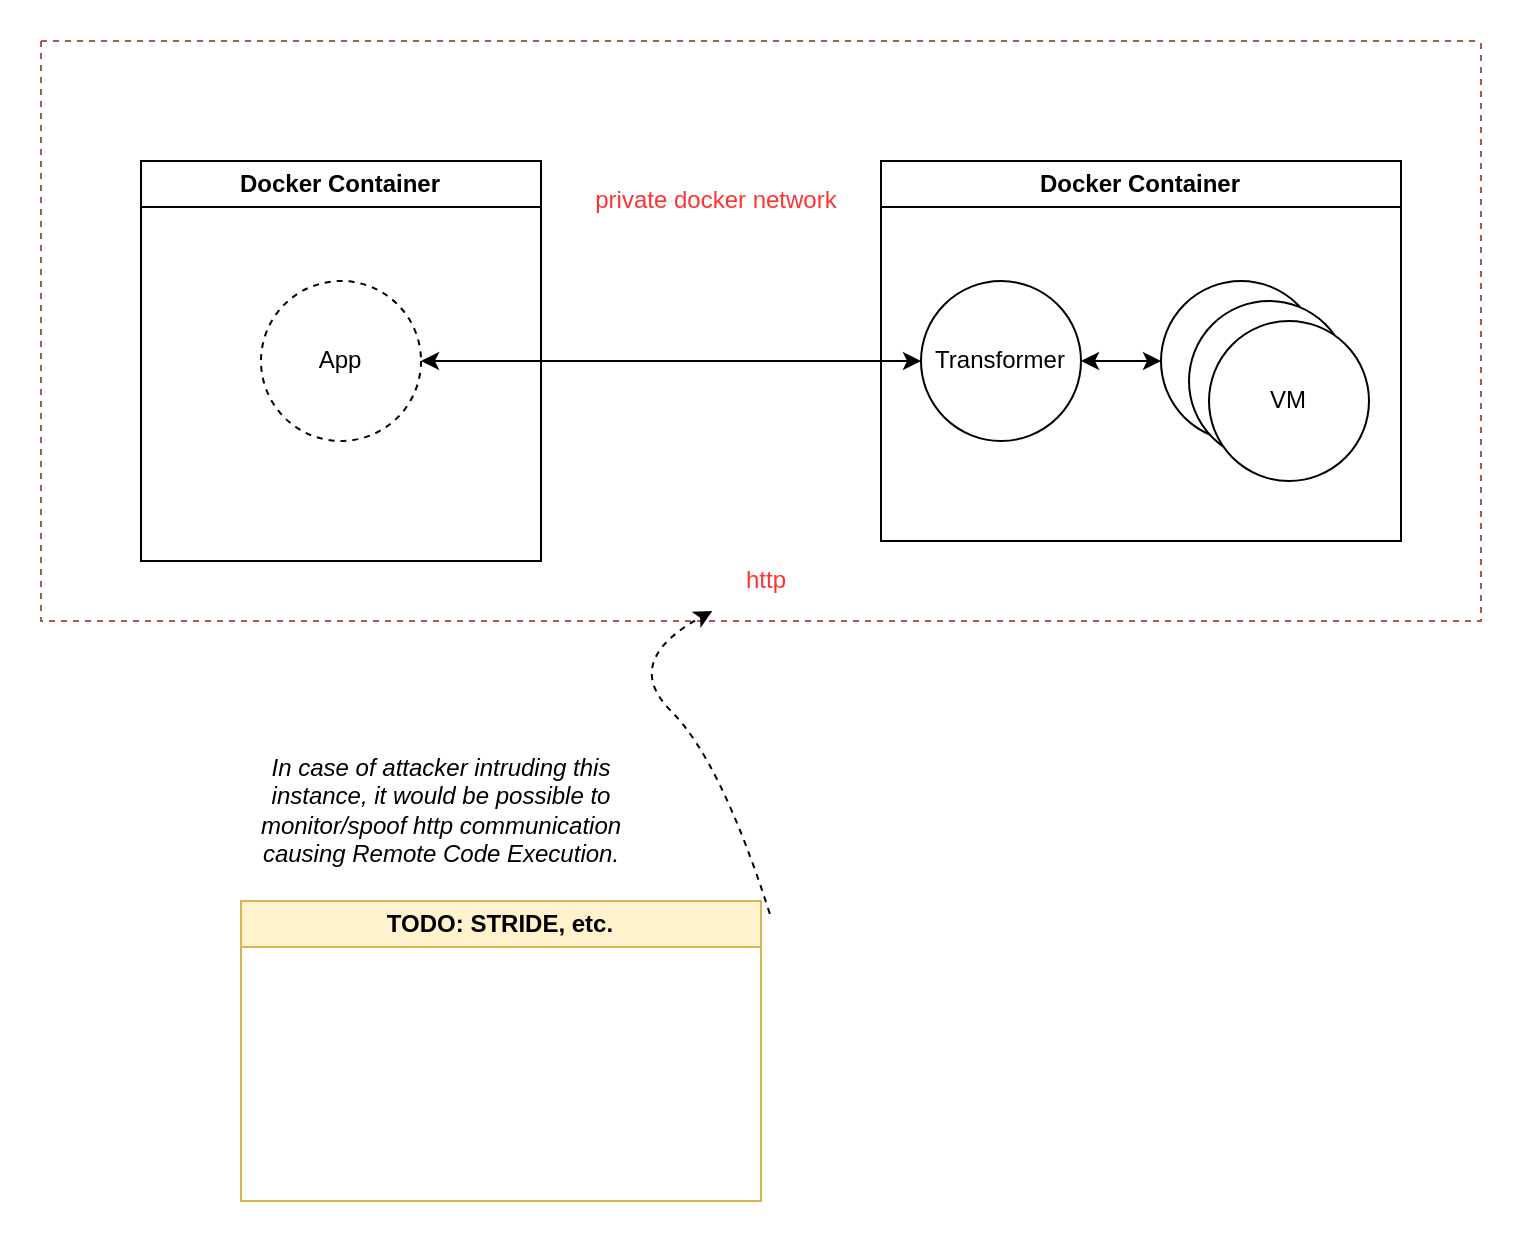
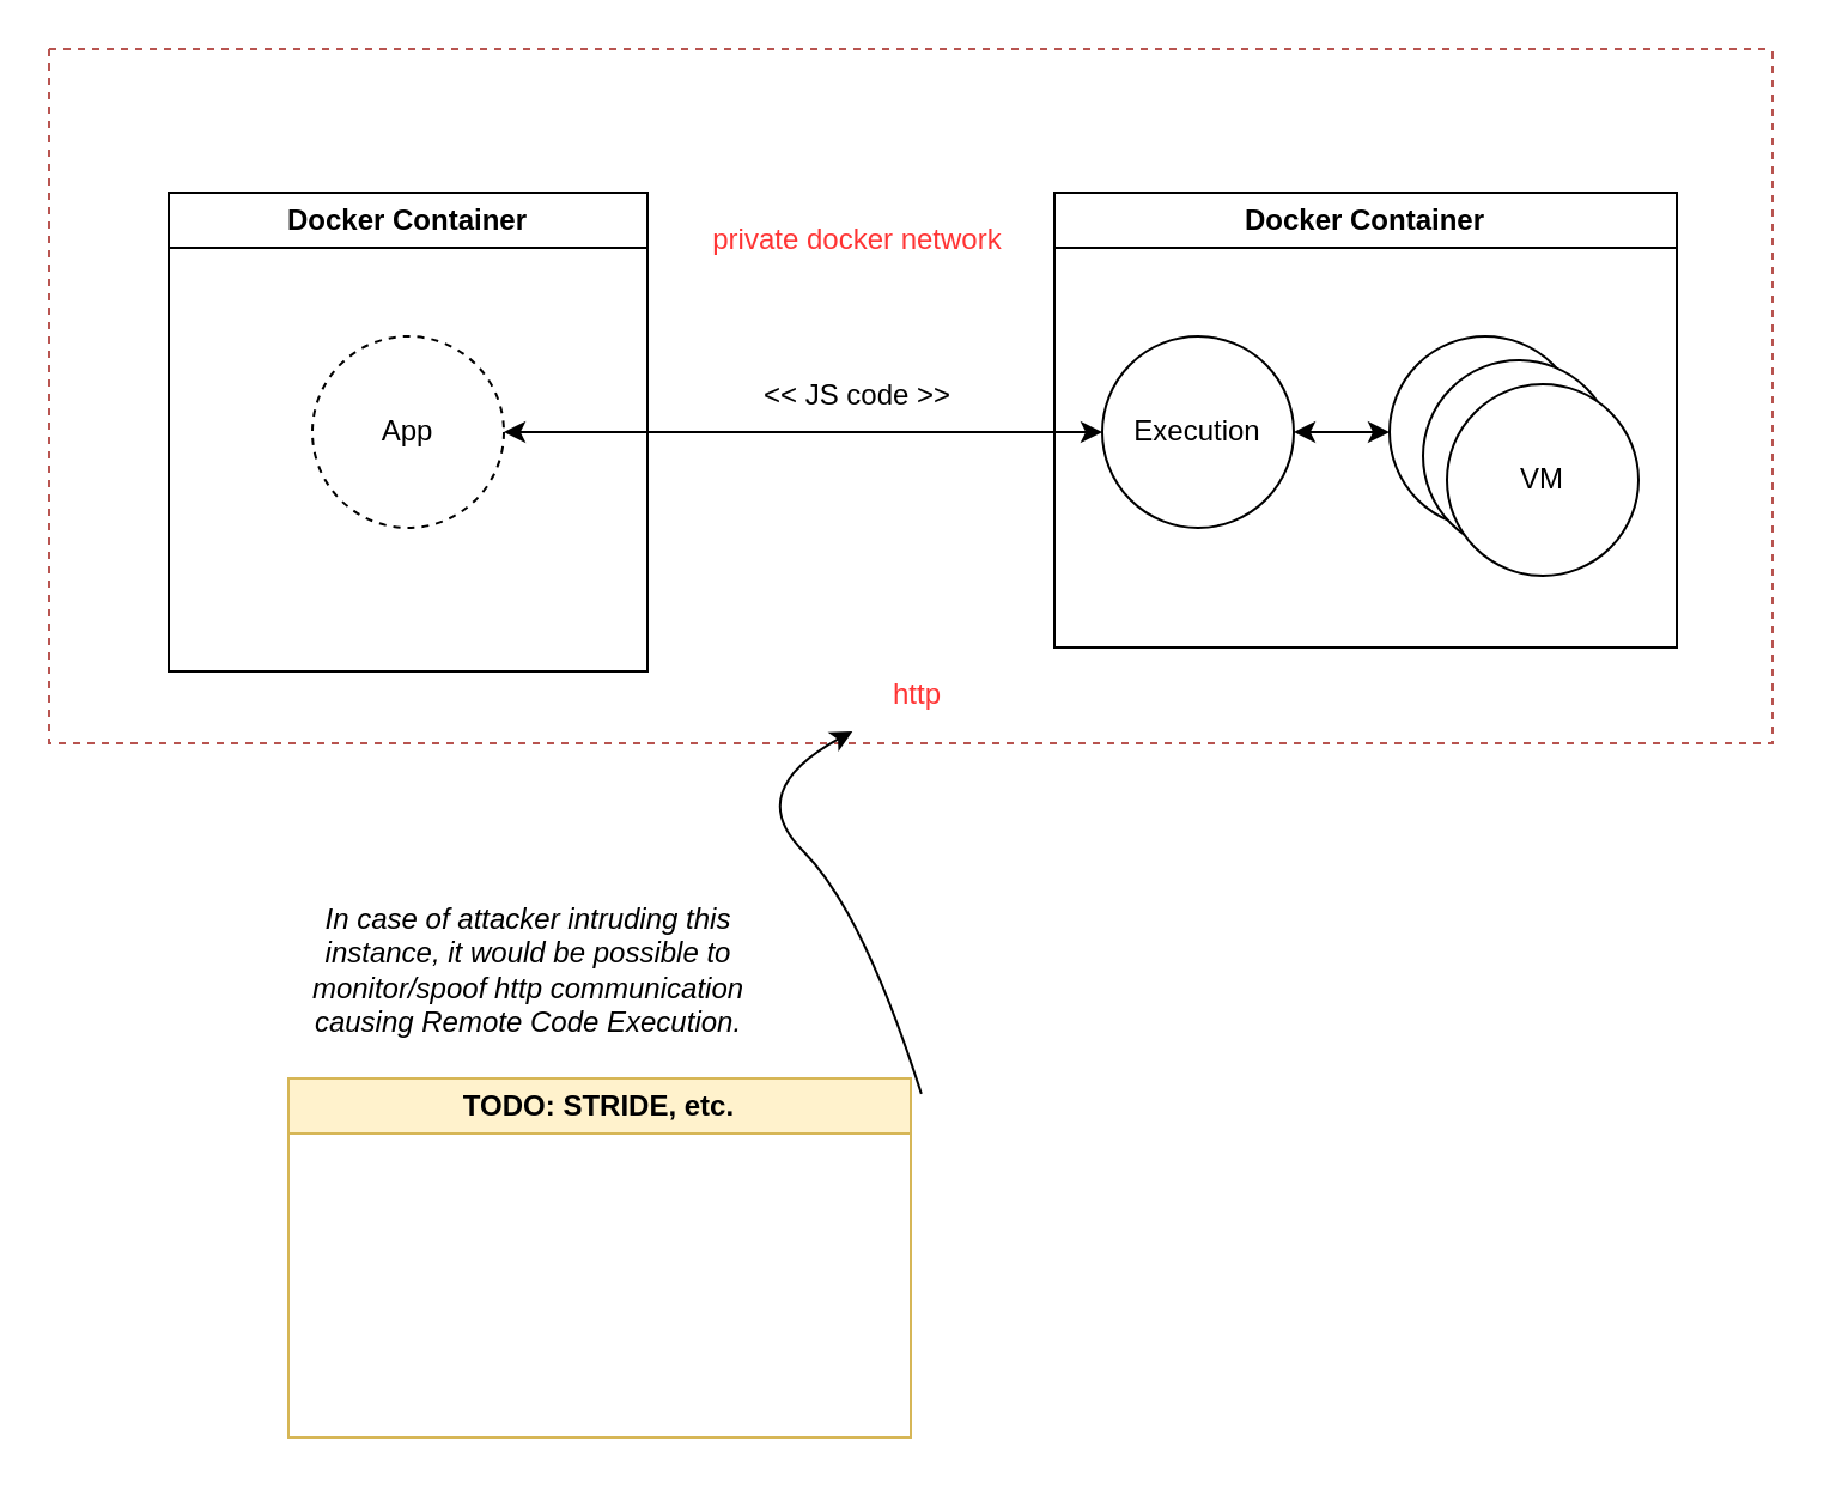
+ <mxCell id="11" value="&amp;lt;&amp;lt; JS code &amp;gt;&amp;gt;" style="text;html=1;strokeColor=none;fillColor=none;align=center;verticalAlign=middle;whiteSpace=wrap;rounded=0;" vertex="1" parent="1"><mxGeometry x="310" y="150" width="96" height="30" as="geometry" /></mxCell>
- <mxCell id="2" value="Transformer" style="ellipse;whiteSpace=wrap;html=1;aspect=fixed;" vertex="1" parent="1"><mxGeometry x="460" y="140" width="80" height="80" as="geometry" /></mxCell>
+ <mxCell id="2" value="Execution" style="ellipse;whiteSpace=wrap;html=1;aspect=fixed;" vertex="1" parent="1"><mxGeometry x="460" y="140" width="80" height="80" as="geometry" /></mxCell>
- <mxCell id="15" value="" style="curved=1;endArrow=classic;html=1;rounded=0;fontColor=#FF3333;exitX=1.017;exitY=0.043;exitDx=0;exitDy=0;exitPerimeter=0;dashed=1;" edge="1" parent="1" source="16" target="12"><mxGeometry width="50" height="50" relative="1" as="geometry"><mxPoint x="310" y="380" as="sourcePoint" /><mxPoint x="360" y="330" as="targetPoint" /><Array as="points"><mxPoint x="360" y="380" /><mxPoint x="310" y="330" /></Array></mxGeometry></mxCell>
+ <mxCell id="15" value="" style="curved=1;endArrow=classic;html=1;rounded=0;fontColor=#FF3333;exitX=1.017;exitY=0.043;exitDx=0;exitDy=0;exitPerimeter=0;" edge="1" parent="1" source="16" target="12"><mxGeometry width="50" height="50" relative="1" as="geometry"><mxPoint x="310" y="380" as="sourcePoint" /><mxPoint x="360" y="330" as="targetPoint" /><Array as="points"><mxPoint x="360" y="380" /><mxPoint x="310" y="330" /></Array></mxGeometry></mxCell>
